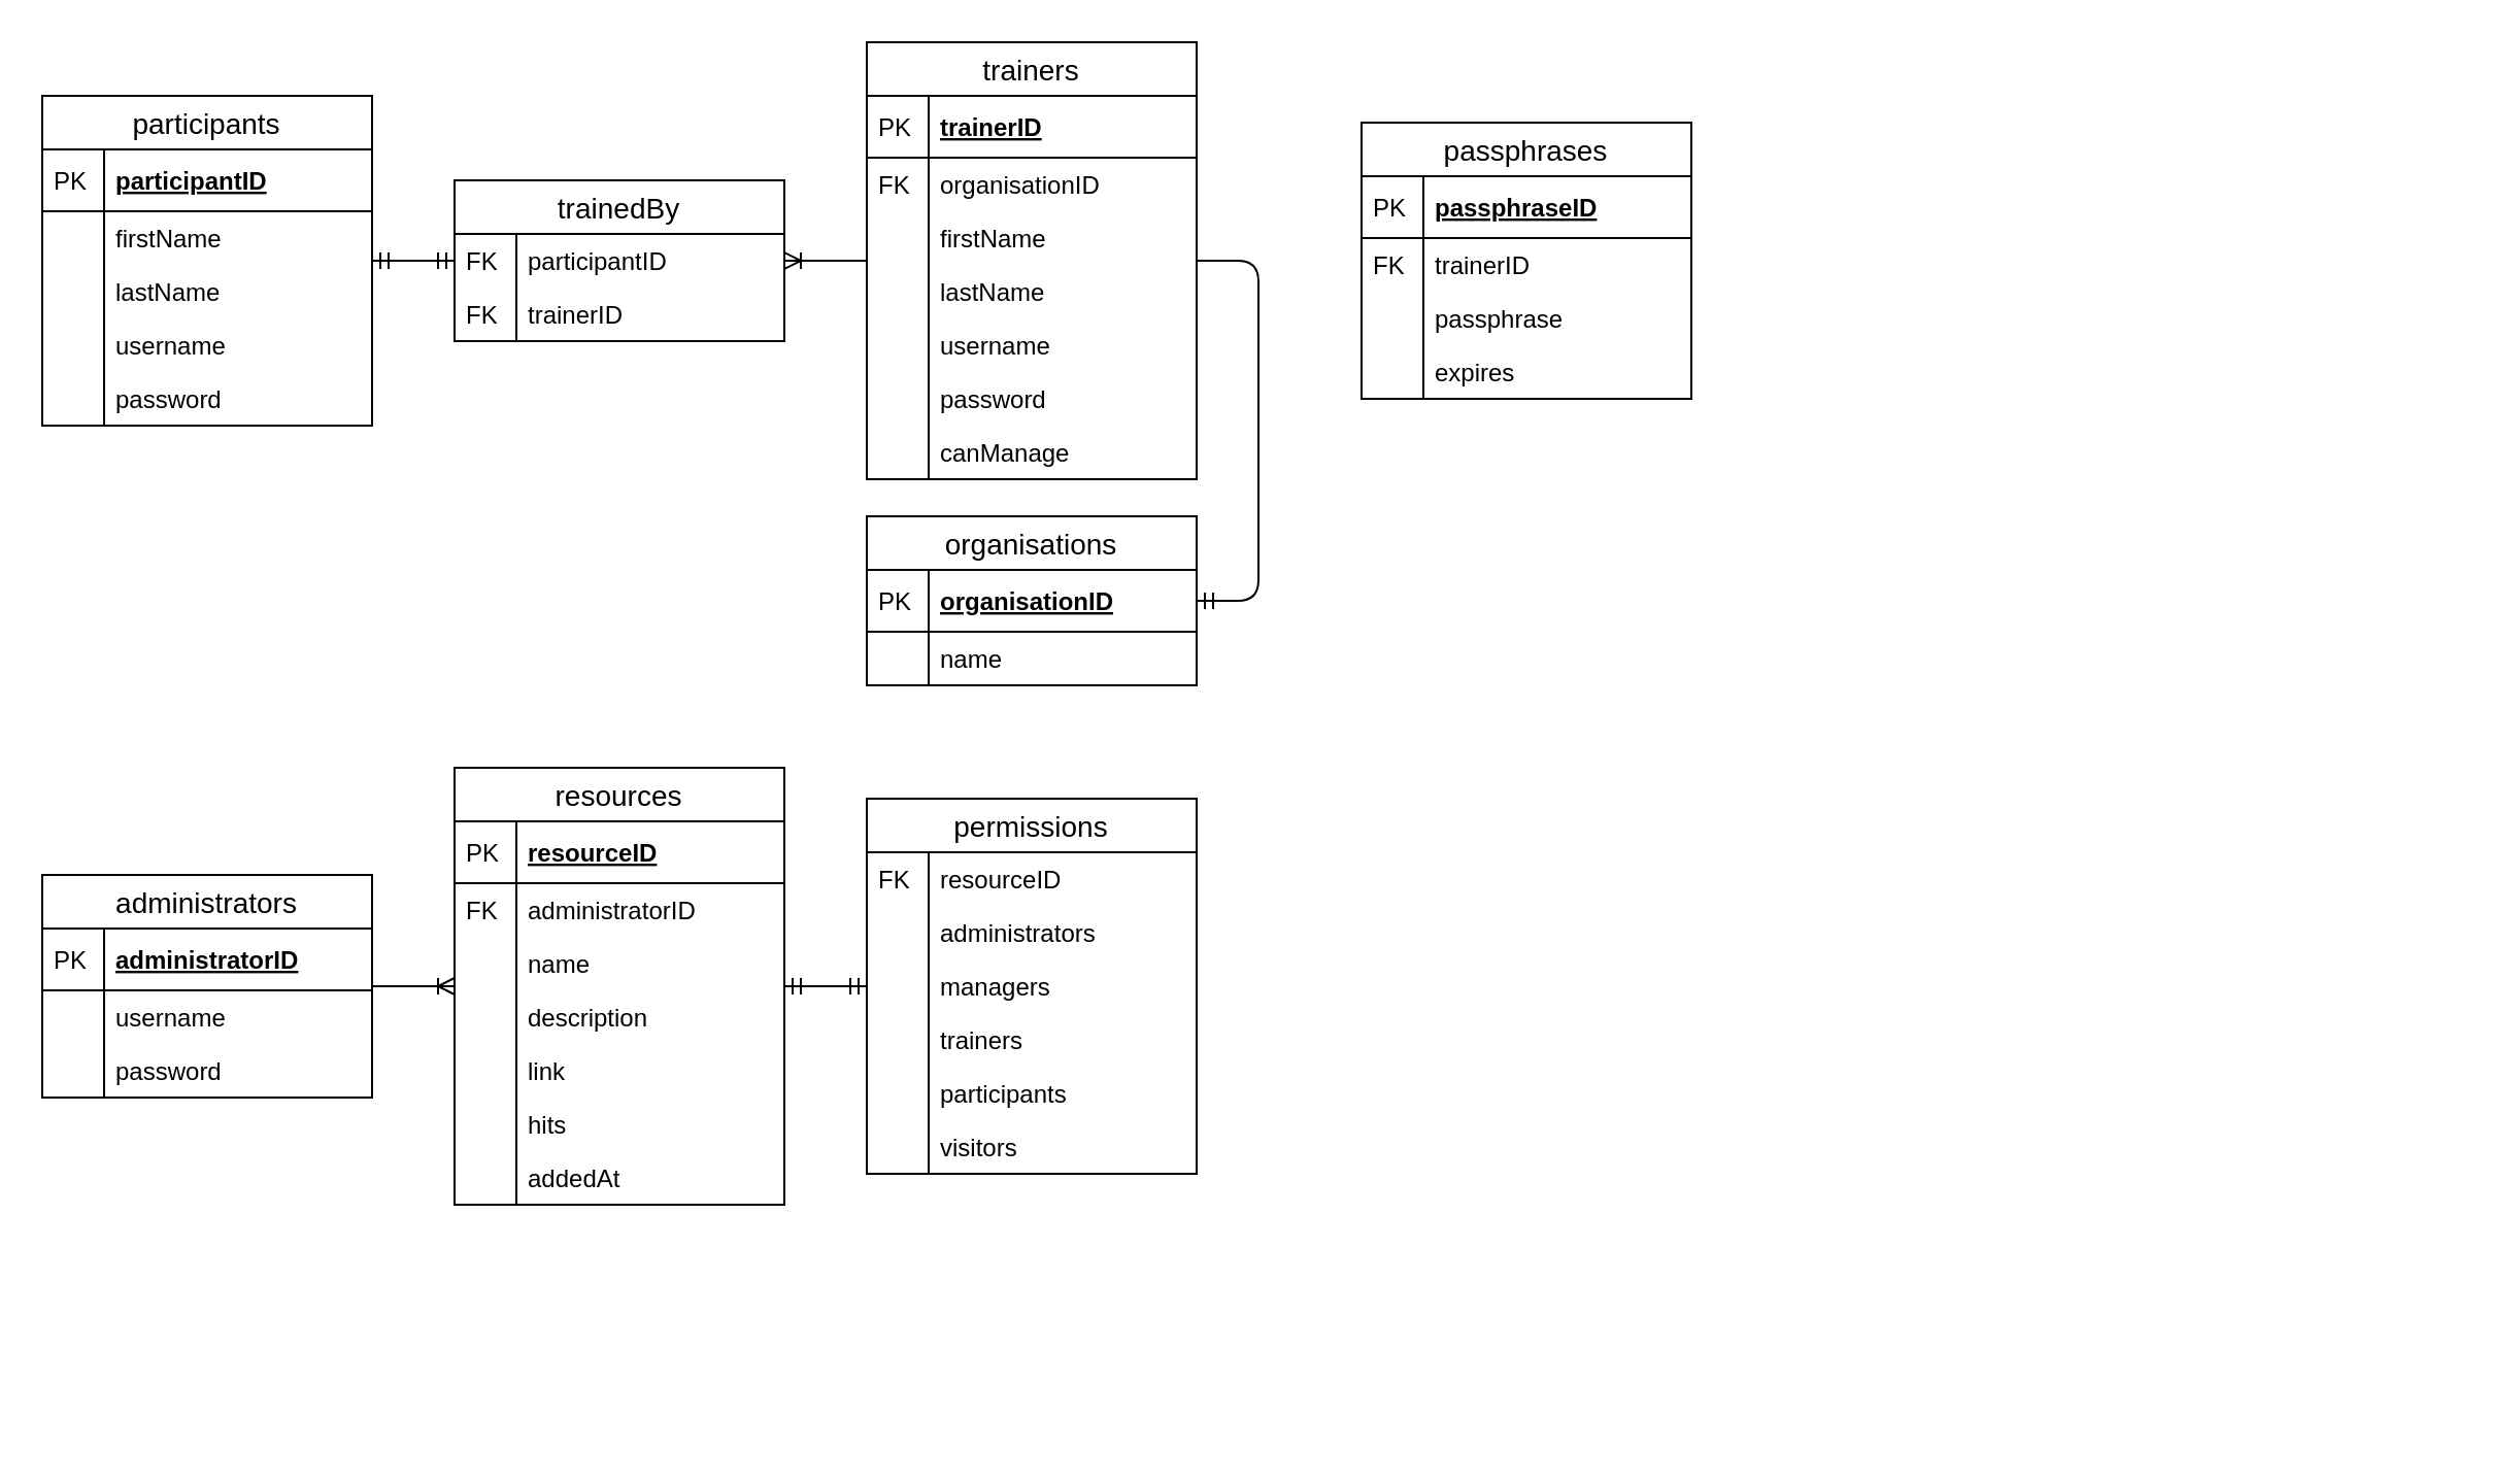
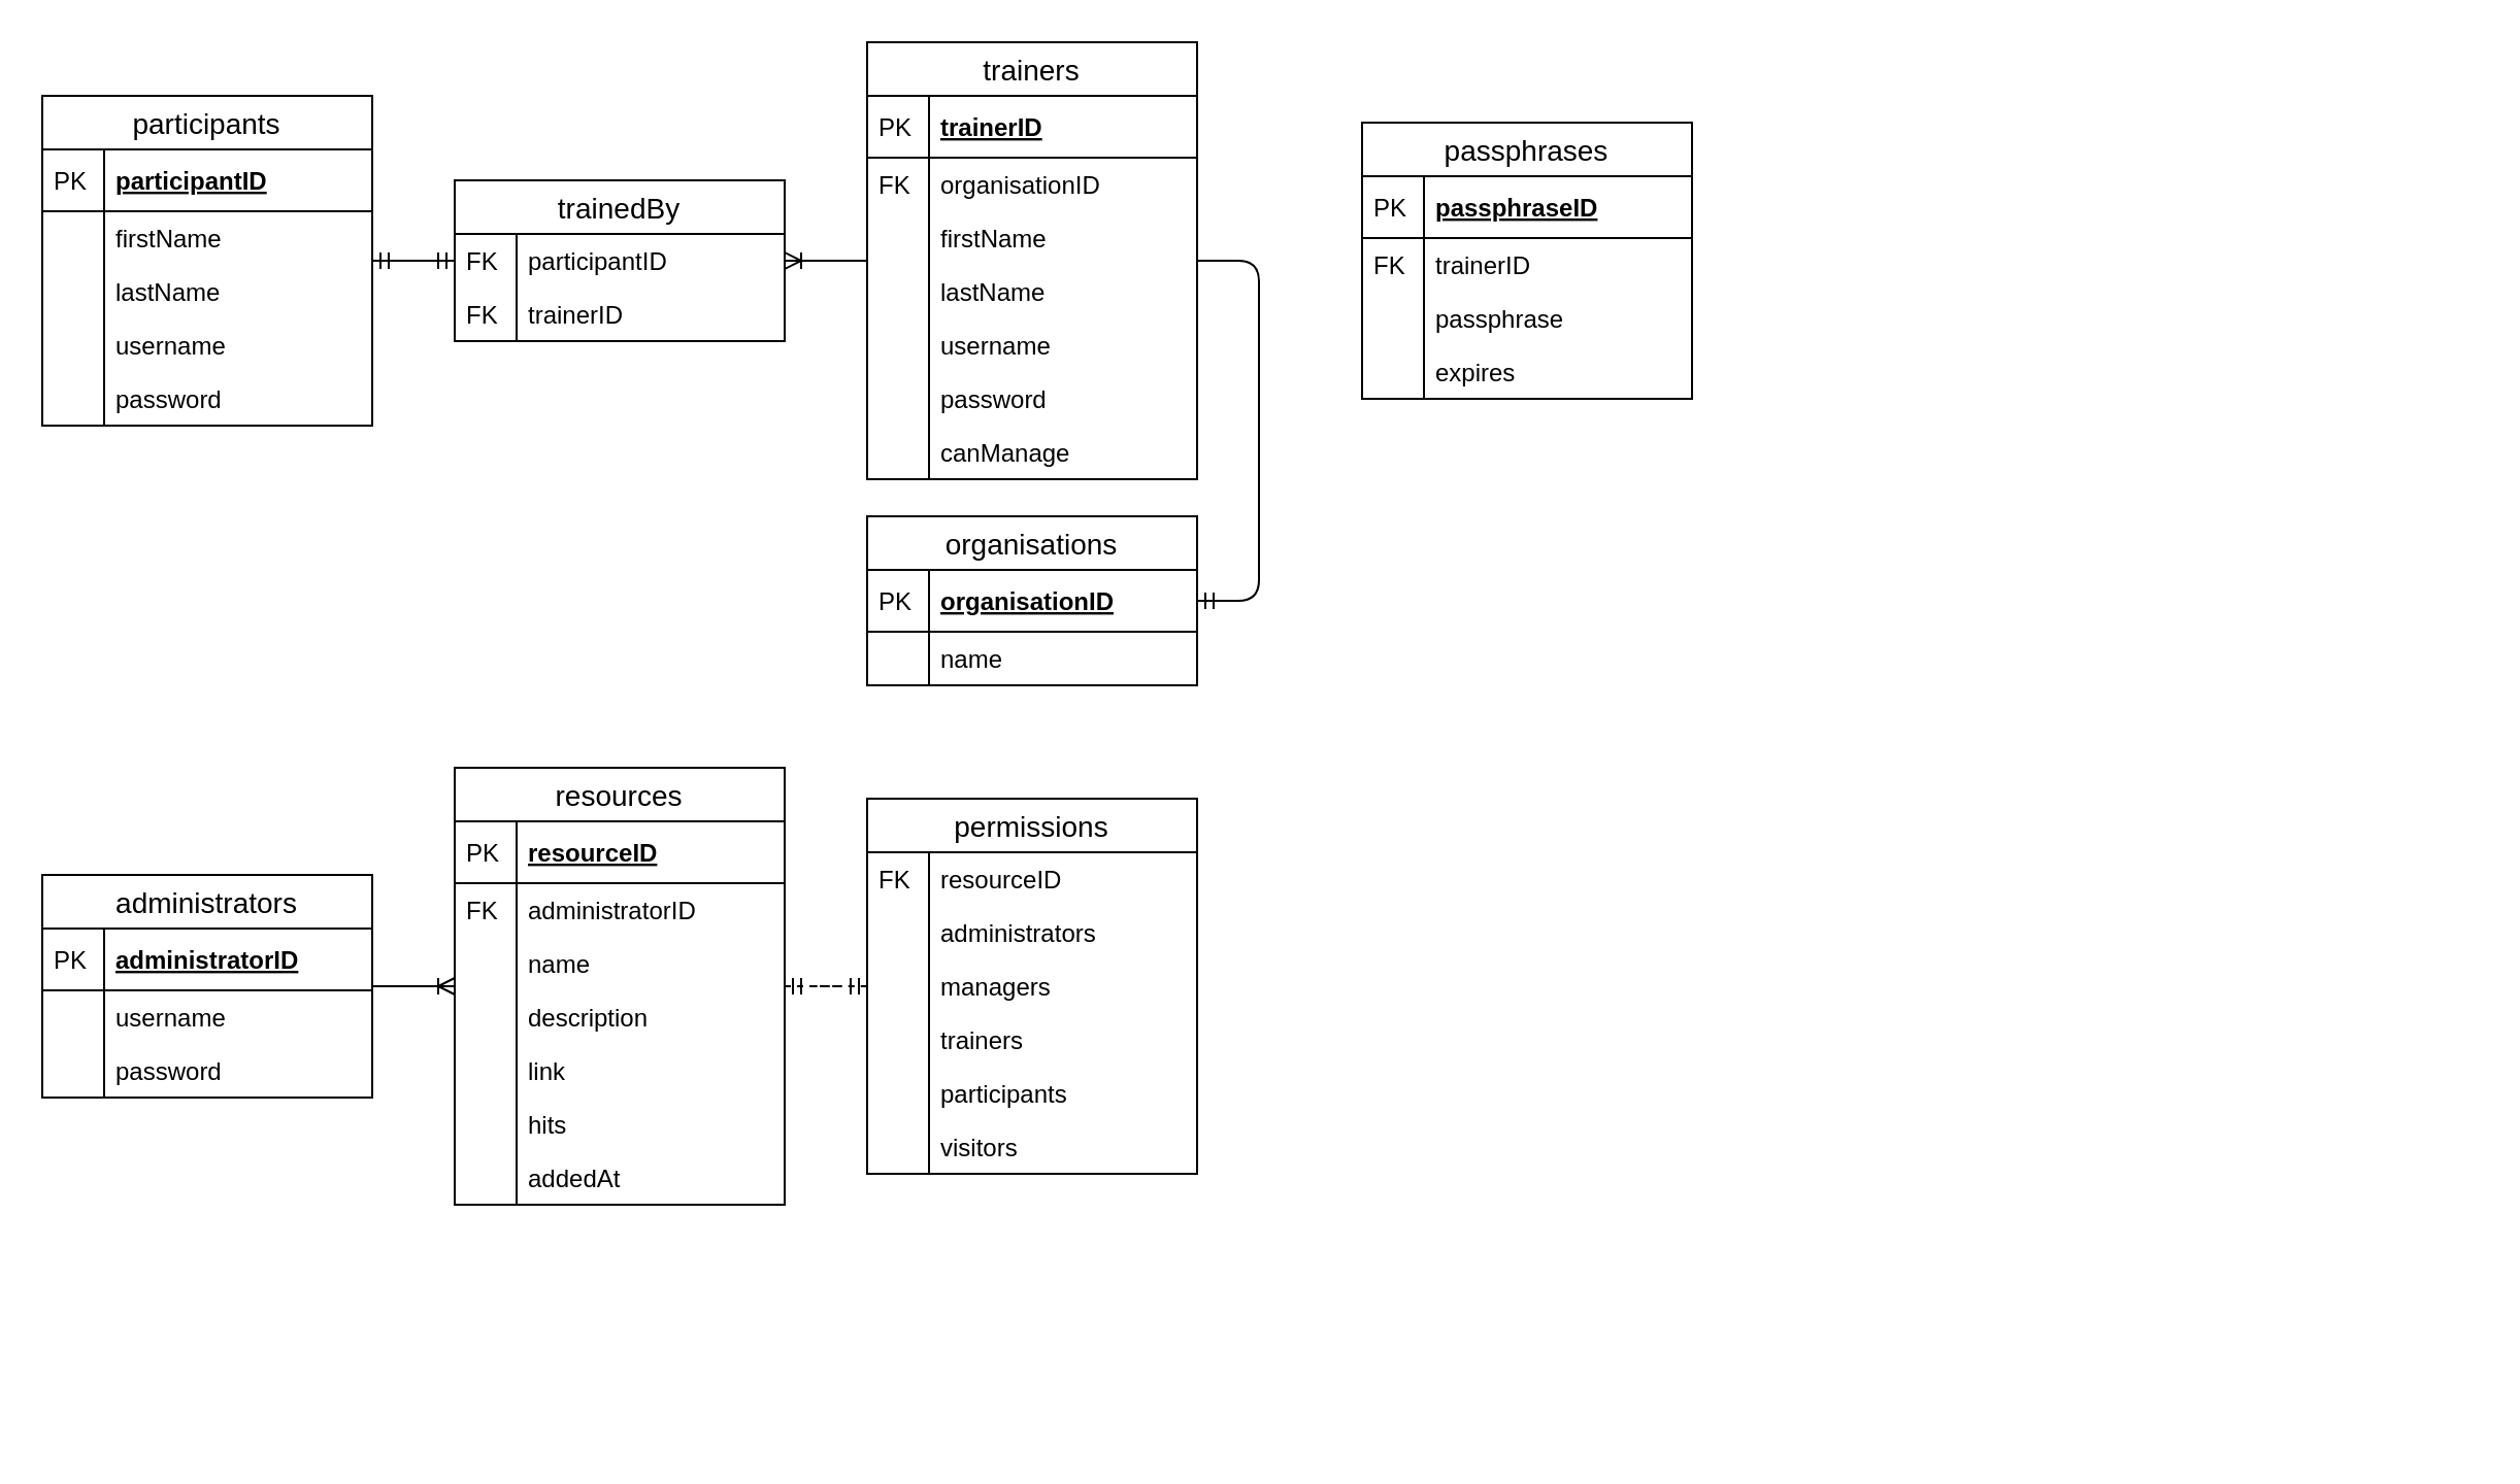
- <mxCell id="41" value="" style="edgeStyle=entityRelationEdgeStyle;fontSize=12;html=1;endArrow=ERmandOne;startArrow=ERmandOne;" parent="1" source="43" target="65" edge="1"><mxGeometry width="100" height="100" relative="1" as="geometry"><mxPoint x="390" y="460" as="sourcePoint" /><mxPoint x="490" y="360" as="targetPoint" /></mxGeometry></mxCell>
+ <mxCell id="41" value="" style="edgeStyle=entityRelationEdgeStyle;fontSize=12;html=1;endArrow=ERmandOne;startArrow=ERmandOne;dashed=1;" parent="1" source="43" target="65" edge="1"><mxGeometry width="100" height="100" relative="1" as="geometry"><mxPoint x="390" y="460" as="sourcePoint" /><mxPoint x="490" y="360" as="targetPoint" /></mxGeometry></mxCell>
